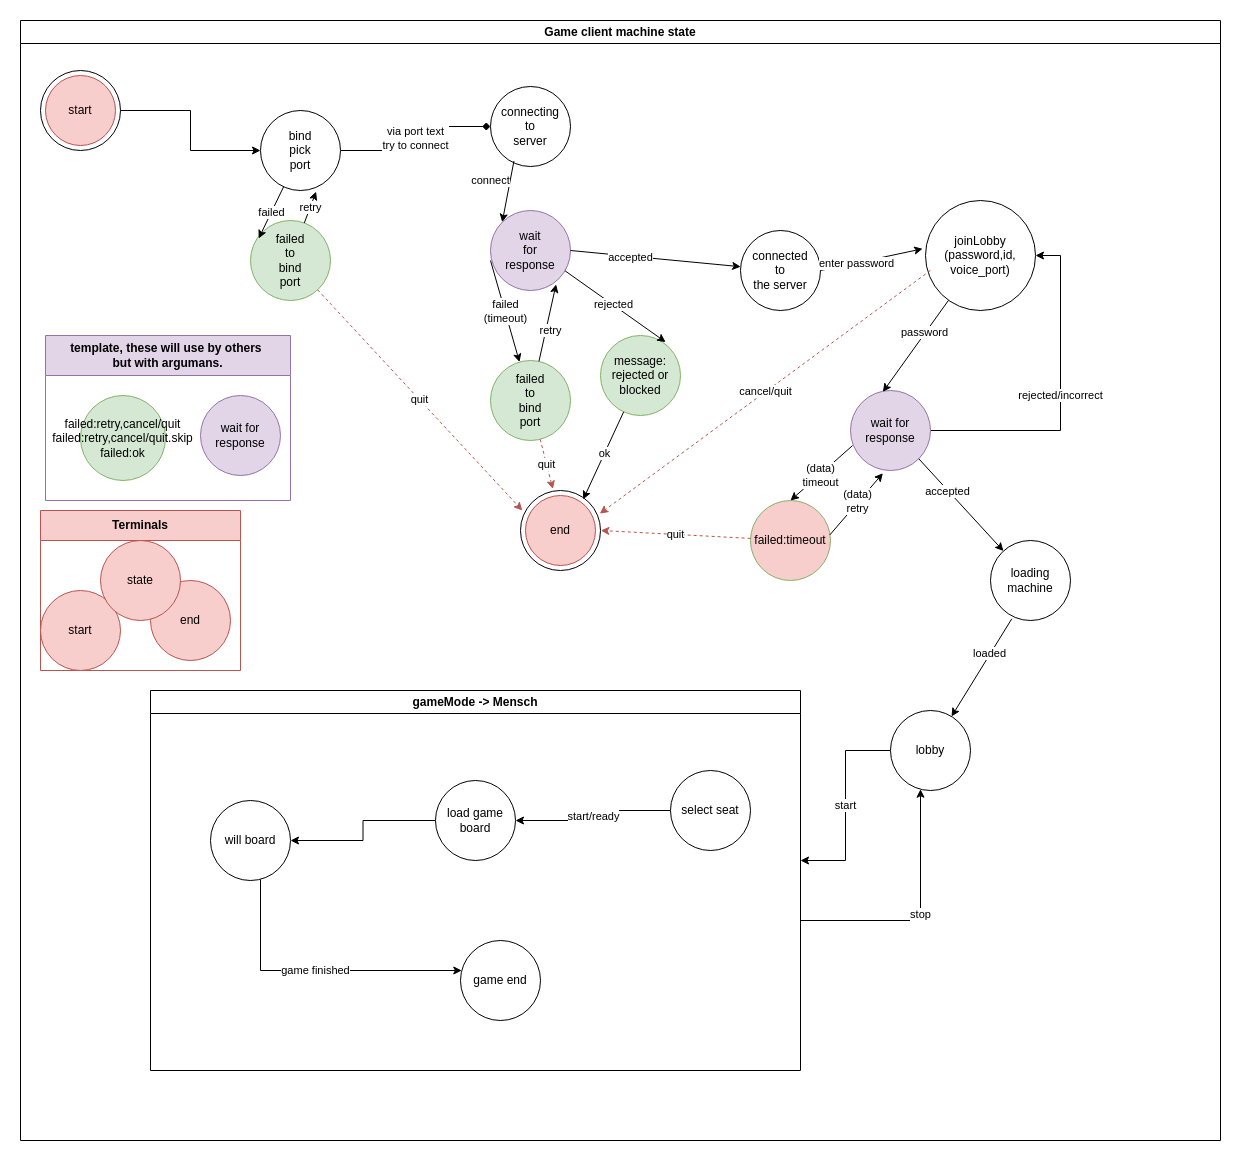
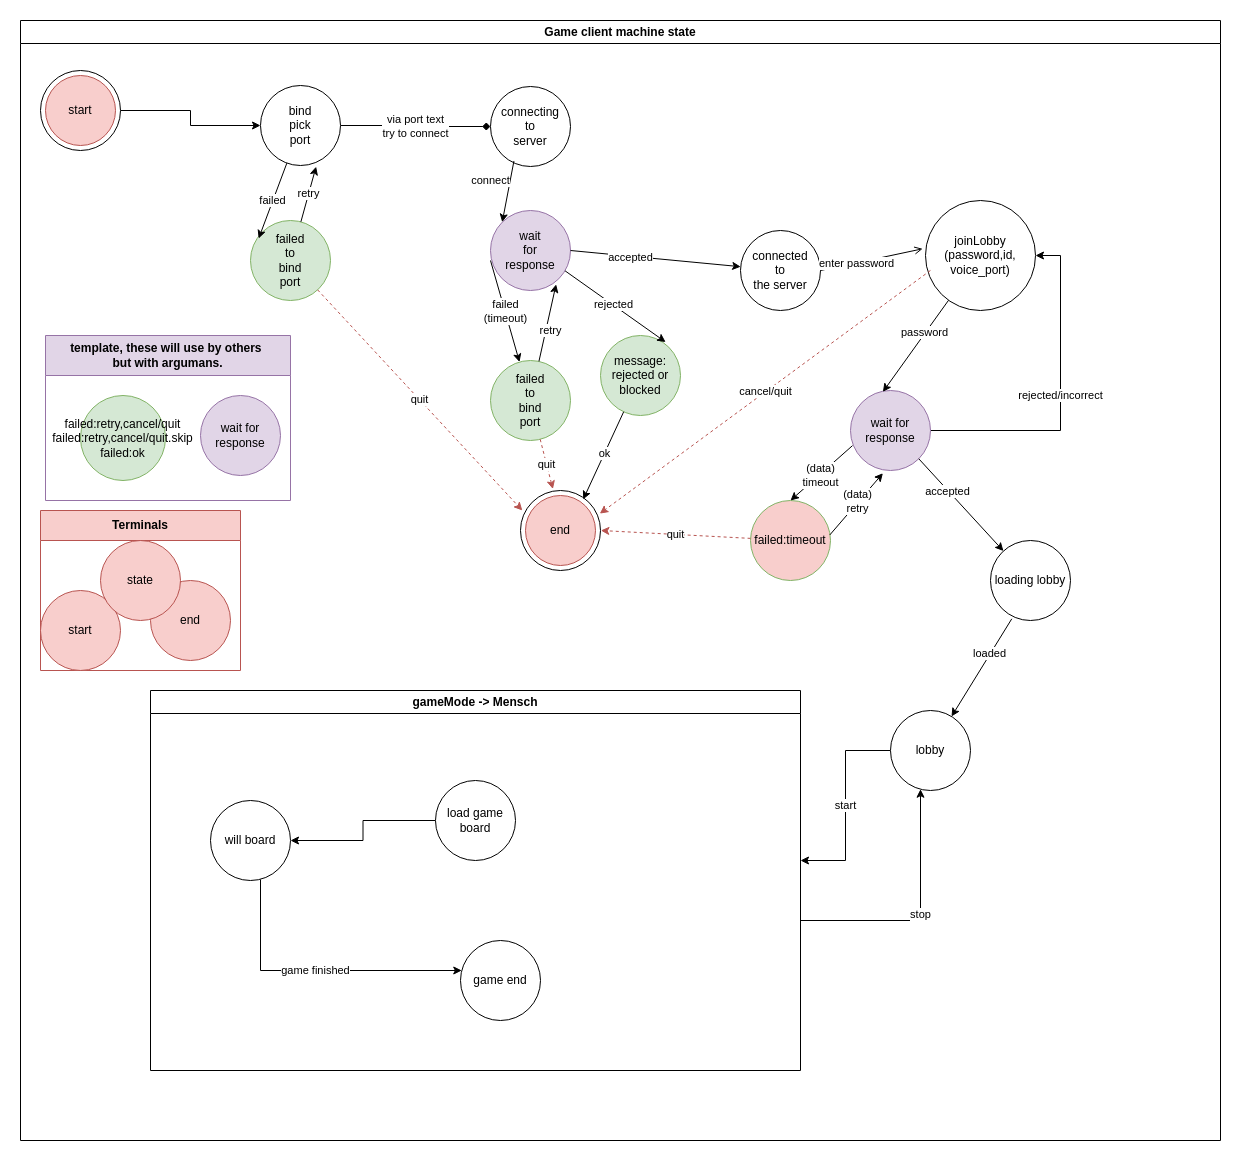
- <mxCell id="9" value="bind&lt;br&gt;pick&lt;br&gt;port" style="ellipse;whiteSpace=wrap;html=1;aspect=fixed;" vertex="1" parent="2"><mxGeometry x="240" y="90" width="80" height="80" as="geometry" /></mxCell>
+ <mxCell id="9" value="bind&lt;br&gt;pick&lt;br&gt;port" style="ellipse;whiteSpace=wrap;html=1;aspect=fixed;" vertex="1" parent="2"><mxGeometry x="240" y="65" width="80" height="80" as="geometry" /></mxCell>
- <mxCell id="20" value="enter password" style="endArrow=classic;html=1;rounded=0;exitX=1;exitY=0.5;exitDx=0;exitDy=0;entryX=-0.026;entryY=0.439;entryDx=0;entryDy=0;entryPerimeter=0;" edge="1" parent="2" source="17" target="19"><mxGeometry x="-0.293" y="-1" width="50" height="50" relative="1" as="geometry"><mxPoint x="550" y="280" as="sourcePoint" /><mxPoint x="760" y="263" as="targetPoint" /><mxPoint as="offset" /></mxGeometry></mxCell>
+ <mxCell id="20" value="enter password" style="endArrow=open;html=1;rounded=0;exitX=1;exitY=0.5;exitDx=0;exitDy=0;entryX=-0.026;entryY=0.439;entryDx=0;entryDy=0;entryPerimeter=0;" edge="1" parent="2" source="17" target="19"><mxGeometry x="-0.293" y="-1" width="50" height="50" relative="1" as="geometry"><mxPoint x="550" y="280" as="sourcePoint" /><mxPoint x="760" y="263" as="targetPoint" /><mxPoint as="offset" /></mxGeometry></mxCell>
- <mxCell id="24" value="loading machine" style="ellipse;whiteSpace=wrap;html=1;aspect=fixed;" vertex="1" parent="2"><mxGeometry x="970" y="520" width="80" height="80" as="geometry" /></mxCell>
+ <mxCell id="24" value="loading lobby" style="ellipse;whiteSpace=wrap;html=1;aspect=fixed;" vertex="1" parent="2"><mxGeometry x="970" y="520" width="80" height="80" as="geometry" /></mxCell>
- <mxCell id="51" value="select seat" style="ellipse;whiteSpace=wrap;html=1;aspect=fixed;" vertex="1" parent="49"><mxGeometry x="520" y="80" width="80" height="80" as="geometry" /></mxCell>
- <mxCell id="50" value="start/ready" style="edgeStyle=orthogonalEdgeStyle;rounded=0;orthogonalLoop=1;jettySize=auto;html=1;" edge="1" parent="49" source="51" target="53"><mxGeometry relative="1" as="geometry" /></mxCell>
